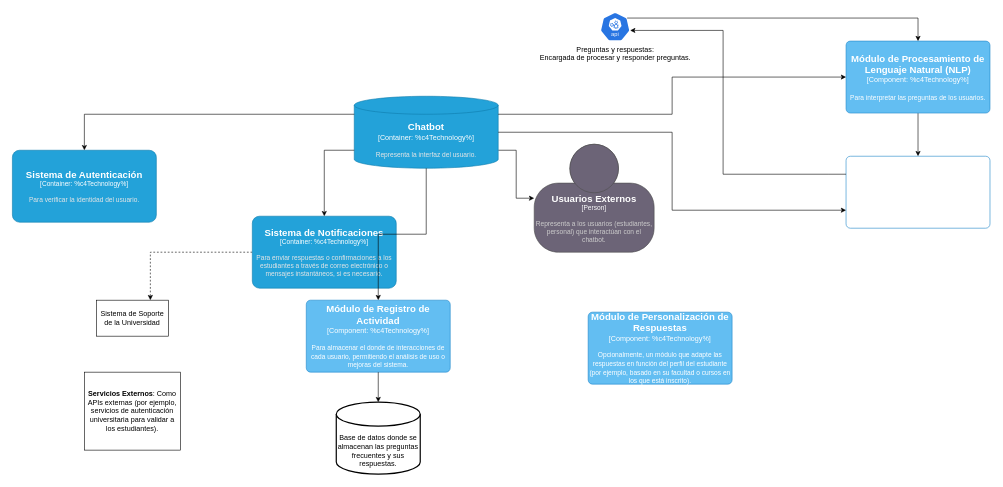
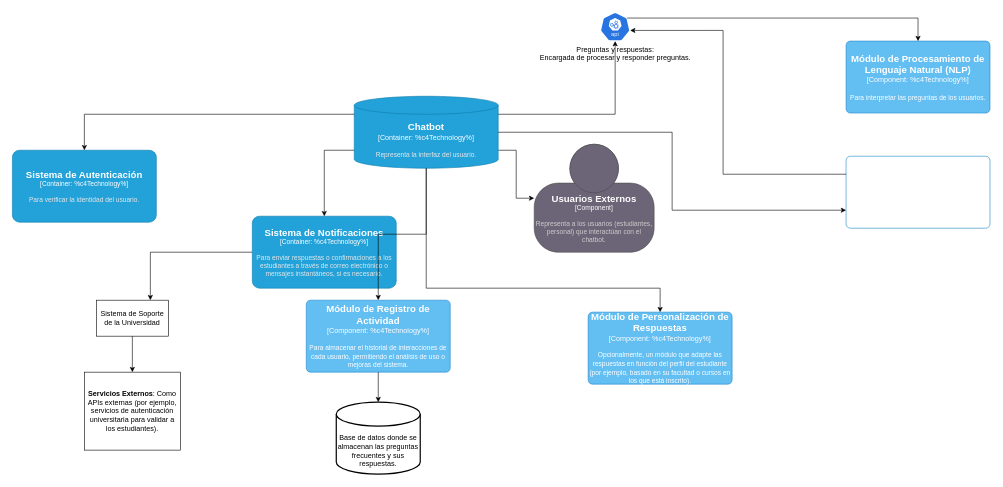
- <mxCell id="25" style="edgeStyle=orthogonalEdgeStyle;rounded=0;orthogonalLoop=1;jettySize=auto;html=1;exitX=1;exitY=0.25;exitDx=0;exitDy=0;exitPerimeter=0;entryX=0;entryY=0.5;entryDx=0;entryDy=0;entryPerimeter=0;" edge="1" parent="1" source="3" target="13"><mxGeometry relative="1" as="geometry" /></mxCell>
+ <mxCell id="25" style="edgeStyle=orthogonalEdgeStyle;rounded=0;orthogonalLoop=1;jettySize=auto;html=1;exitX=1;exitY=0.25;exitDx=0;exitDy=0;exitPerimeter=0;" edge="1" parent="1" source="3" target="4"><mxGeometry relative="1" as="geometry" /></mxCell>
- <mxCell id="12" style="edgeStyle=orthogonalEdgeStyle;rounded=0;orthogonalLoop=1;jettySize=auto;html=1;exitX=0.5;exitY=1;exitDx=0;exitDy=0;exitPerimeter=0;" edge="1" parent="1" source="13" target="14"><mxGeometry relative="1" as="geometry" /></mxCell>
- <mxCell id="17" value="&lt;font style=&quot;font-size: 16px&quot;&gt;&lt;b&gt;Usuarios Externos&lt;/b&gt;&lt;/font&gt;&lt;div&gt;[Person]&lt;/div&gt;&lt;br&gt;&lt;div&gt;&lt;font style=&quot;font-size: 11px&quot;&gt;&lt;font color=&quot;#cccccc&quot;&gt;Representa a los usuarios (estudiantes, personal) que interactúan con el chatbot.&lt;/font&gt;&lt;/div&gt;" style="html=1;fontSize=11;dashed=0;whiteSpace=wrap;fillColor=#6C6477;strokeColor=#4D4D4D;fontColor=#ffffff;shape=mxgraph.c4.person2;align=center;metaEdit=1;points=[[0.5,0,0],[1,0.5,0],[1,0.75,0],[0.75,1,0],[0.5,1,0],[0.25,1,0],[0,0.75,0],[0,0.5,0]];resizable=0;" vertex="1" parent="1"><mxGeometry x="890" y="240" width="200" height="180" as="geometry" /></mxCell>
+ <mxCell id="17" value="&lt;font style=&quot;font-size: 16px&quot;&gt;&lt;b&gt;Usuarios Externos&lt;/b&gt;&lt;/font&gt;&lt;div&gt;[Component]&lt;/div&gt;&lt;br&gt;&lt;div&gt;&lt;font style=&quot;font-size: 11px&quot;&gt;&lt;font color=&quot;#cccccc&quot;&gt;Representa a los usuarios (estudiantes, personal) que interactúan con el chatbot.&lt;/font&gt;&lt;/div&gt;" style="html=1;fontSize=11;dashed=0;whiteSpace=wrap;fillColor=#6C6477;strokeColor=#4D4D4D;fontColor=#ffffff;shape=mxgraph.c4.person2;align=center;metaEdit=1;points=[[0.5,0,0],[1,0.5,0],[1,0.75,0],[0.75,1,0],[0.5,1,0],[0.25,1,0],[0,0.75,0],[0,0.5,0]];resizable=0;" vertex="1" parent="1"><mxGeometry x="890" y="240" width="200" height="180" as="geometry" /></mxCell>
- <mxCell id="9" style="edgeStyle=orthogonalEdgeStyle;rounded=0;orthogonalLoop=1;jettySize=auto;html=1;entryX=0.75;entryY=0;entryDx=0;entryDy=0;dashed=1;" edge="1" parent="1" source="10" target="7"><mxGeometry relative="1" as="geometry" /></mxCell>
+ <mxCell id="9" style="edgeStyle=orthogonalEdgeStyle;rounded=0;orthogonalLoop=1;jettySize=auto;html=1;entryX=0.75;entryY=0;entryDx=0;entryDy=0;" edge="1" parent="1" source="10" target="7"><mxGeometry relative="1" as="geometry" /></mxCell>
+ <mxCell id="26" style="edgeStyle=orthogonalEdgeStyle;rounded=0;orthogonalLoop=1;jettySize=auto;html=1;entryX=0.5;entryY=0;entryDx=0;entryDy=0;entryPerimeter=0;" edge="1" parent="1" source="3" target="20"><mxGeometry relative="1" as="geometry"><Array as="points"><mxPoint x="710" y="480" /><mxPoint x="1100" y="480" /></Array></mxGeometry></mxCell>
- <mxCell id="19" value="&lt;font style=&quot;font-size: 16px&quot;&gt;&lt;b&gt;Módulo de Registro de Actividad&lt;/b&gt;&lt;/font&gt;&lt;div&gt;[Component: %c4Technology%]&lt;/div&gt;&lt;br&gt;&lt;div&gt;&lt;font style=&quot;font-size: 11px&quot;&gt;Para almacenar el donde de interacciones de cada usuario, permitiendo el análisis de uso o mejoras del sistema.&lt;/font&gt;&lt;/div&gt;" style="rounded=1;whiteSpace=wrap;html=1;labelBackgroundColor=none;fillColor=#63BEF2;fontColor=#ffffff;align=center;arcSize=6;strokeColor=#2086C9;metaEdit=1;resizable=0;points=[[0.25,0,0],[0.5,0,0],[0.75,0,0],[1,0.25,0],[1,0.5,0],[1,0.75,0],[0.75,1,0],[0.5,1,0],[0.25,1,0],[0,0.75,0],[0,0.5,0],[0,0.25,0]];" vertex="1" parent="1"><mxGeometry x="510" y="500" width="240" height="120" as="geometry" /></mxCell>
+ <mxCell id="19" value="&lt;font style=&quot;font-size: 16px&quot;&gt;&lt;b&gt;Módulo de Registro de Actividad&lt;/b&gt;&lt;/font&gt;&lt;div&gt;[Component: %c4Technology%]&lt;/div&gt;&lt;br&gt;&lt;div&gt;&lt;font style=&quot;font-size: 11px&quot;&gt;Para almacenar el historial de interacciones de cada usuario, permitiendo el análisis de uso o mejoras del sistema.&lt;/font&gt;&lt;/div&gt;" style="rounded=1;whiteSpace=wrap;html=1;labelBackgroundColor=none;fillColor=#63BEF2;fontColor=#ffffff;align=center;arcSize=6;strokeColor=#2086C9;metaEdit=1;resizable=0;points=[[0.25,0,0],[0.5,0,0],[0.75,0,0],[1,0.25,0],[1,0.5,0],[1,0.75,0],[0.75,1,0],[0.5,1,0],[0.25,1,0],[0,0.75,0],[0,0.5,0],[0,0.25,0]];" vertex="1" parent="1"><mxGeometry x="510" y="500" width="240" height="120" as="geometry" /></mxCell>
+ <mxCell id="6" style="edgeStyle=orthogonalEdgeStyle;rounded=0;orthogonalLoop=1;jettySize=auto;html=1;exitX=0.5;exitY=1;exitDx=0;exitDy=0;" edge="1" parent="1" source="7" target="8"><mxGeometry relative="1" as="geometry"><mxPoint x="190" y="587" as="targetPoint" /></mxGeometry></mxCell>
